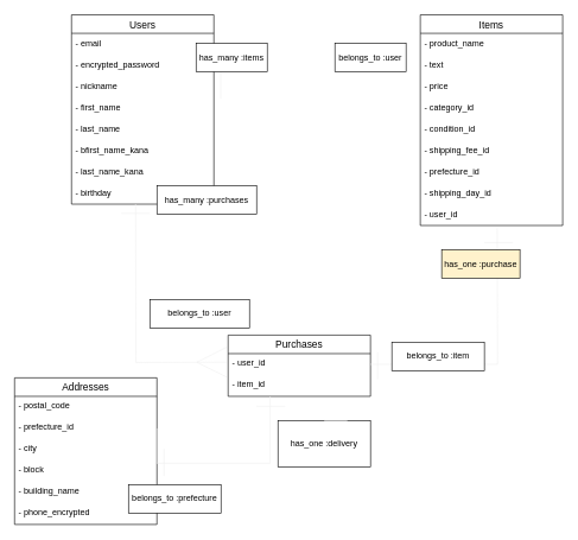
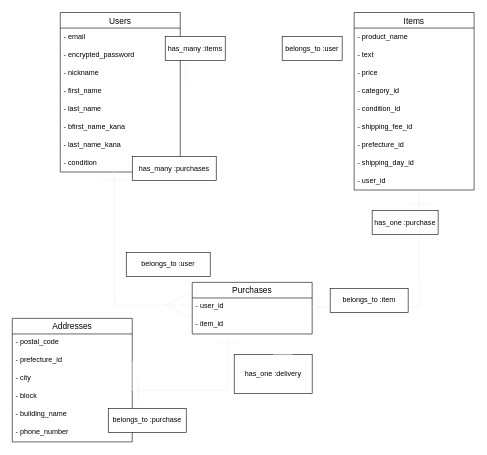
- <mxCell id="10" value="- birthday" style="text;strokeColor=none;fillColor=none;spacingLeft=4;spacingRight=4;overflow=hidden;rotatable=0;points=[[0,0.5],[1,0.5]];portConstraint=eastwest;fontSize=12;" vertex="1" parent="2"><mxGeometry y="236" width="200" height="30" as="geometry" /></mxCell>
+ <mxCell id="10" value="- condition" style="text;strokeColor=none;fillColor=none;spacingLeft=4;spacingRight=4;overflow=hidden;rotatable=0;points=[[0,0.5],[1,0.5]];portConstraint=eastwest;fontSize=12;" vertex="1" parent="2"><mxGeometry y="236" width="200" height="30" as="geometry" /></mxCell>
- <mxCell id="39" value="&lt;span&gt;has_one :purchase&lt;/span&gt;" style="whiteSpace=wrap;html=1;align=center;fillColor=#fff2cc;" vertex="1" parent="1"><mxGeometry x="620" y="350" width="110" height="40" as="geometry" /></mxCell>
+ <mxCell id="39" value="&lt;span&gt;has_one :purchase&lt;/span&gt;" style="whiteSpace=wrap;html=1;align=center;" vertex="1" parent="1"><mxGeometry x="620" y="350" width="110" height="40" as="geometry" /></mxCell>
- <mxCell id="42" value="belongs_to :prefecture" style="whiteSpace=wrap;html=1;align=center;" vertex="1" parent="1"><mxGeometry x="180" y="680" width="130" height="40" as="geometry" /></mxCell>
+ <mxCell id="42" value="belongs_to :purchase" style="whiteSpace=wrap;html=1;align=center;" vertex="1" parent="1"><mxGeometry x="180" y="680" width="130" height="40" as="geometry" /></mxCell>
- <mxCell id="31" value="- phone_encrypted" style="text;strokeColor=none;fillColor=none;spacingLeft=4;spacingRight=4;overflow=hidden;rotatable=0;points=[[0,0.5],[1,0.5]];portConstraint=eastwest;fontSize=12;" vertex="1" parent="25"><mxGeometry y="176" width="200" height="30" as="geometry" /></mxCell>
+ <mxCell id="31" value="- phone_number" style="text;strokeColor=none;fillColor=none;spacingLeft=4;spacingRight=4;overflow=hidden;rotatable=0;points=[[0,0.5],[1,0.5]];portConstraint=eastwest;fontSize=12;" vertex="1" parent="25"><mxGeometry y="176" width="200" height="30" as="geometry" /></mxCell>
